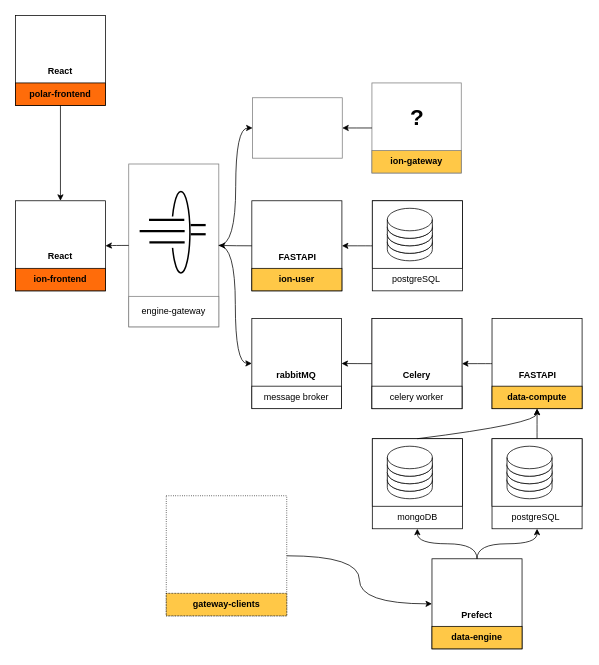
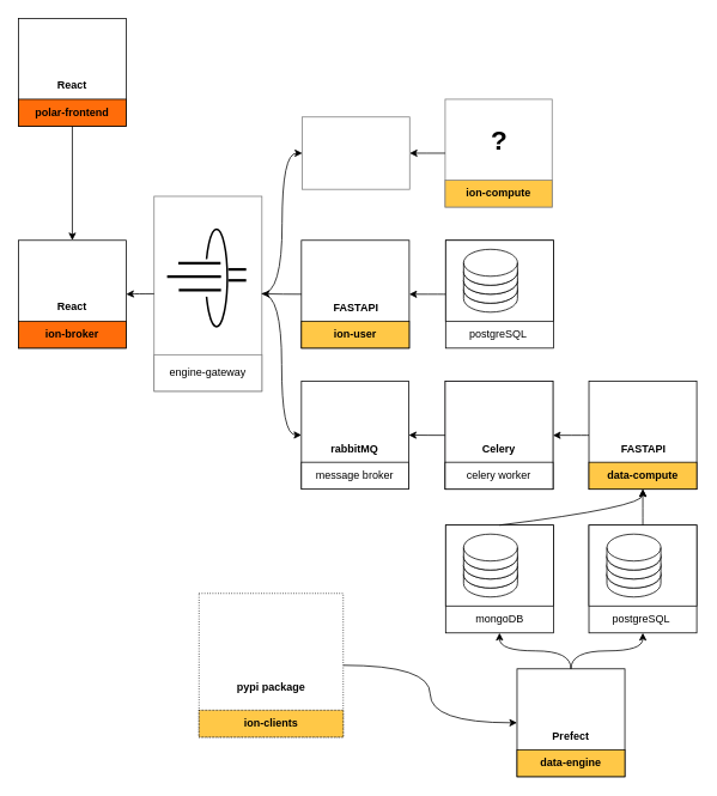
- <mxCell id="65" value="ion-gateway" style="rounded=0;whiteSpace=wrap;html=1;fontStyle=1;strokeColor=#7D7D7D;fillColor=#FFC847;" parent="63" vertex="1"><mxGeometry y="90" width="119" height="30" as="geometry" /></mxCell>
+ <mxCell id="65" value="ion-compute" style="rounded=0;whiteSpace=wrap;html=1;fontStyle=1;strokeColor=#7D7D7D;fillColor=#FFC847;" parent="63" vertex="1"><mxGeometry y="90" width="119" height="30" as="geometry" /></mxCell>
- <mxCell id="16" value="&lt;b&gt;ion-frontend&lt;/b&gt;" style="rounded=0;whiteSpace=wrap;html=1;strokeColor=#000000;container=0;fillColor=#FF6C0A;" parent="13" vertex="1"><mxGeometry y="90" width="120" height="30" as="geometry" /></mxCell>
+ <mxCell id="16" value="&lt;b&gt;ion-broker&lt;/b&gt;" style="rounded=0;whiteSpace=wrap;html=1;strokeColor=#000000;container=0;fillColor=#FF6C0A;" parent="13" vertex="1"><mxGeometry y="90" width="120" height="30" as="geometry" /></mxCell>
+ <mxCell id="72" value="pypi package" style="text;html=1;strokeColor=none;fillColor=none;align=center;verticalAlign=middle;whiteSpace=wrap;rounded=0;fontStyle=1" parent="68" vertex="1"><mxGeometry y="90" width="160.5" height="30" as="geometry" /></mxCell>
- <mxCell id="71" value="gateway-clients" style="rounded=0;whiteSpace=wrap;html=1;fontStyle=1;dashed=1;dashPattern=1 1;fillColor=#FFC847;" parent="68" vertex="1"><mxGeometry y="130" width="160.5" height="30" as="geometry" /></mxCell>
+ <mxCell id="71" value="ion-clients" style="rounded=0;whiteSpace=wrap;html=1;fontStyle=1;dashed=1;dashPattern=1 1;fillColor=#FFC847;" parent="68" vertex="1"><mxGeometry y="130" width="160.5" height="30" as="geometry" /></mxCell>
